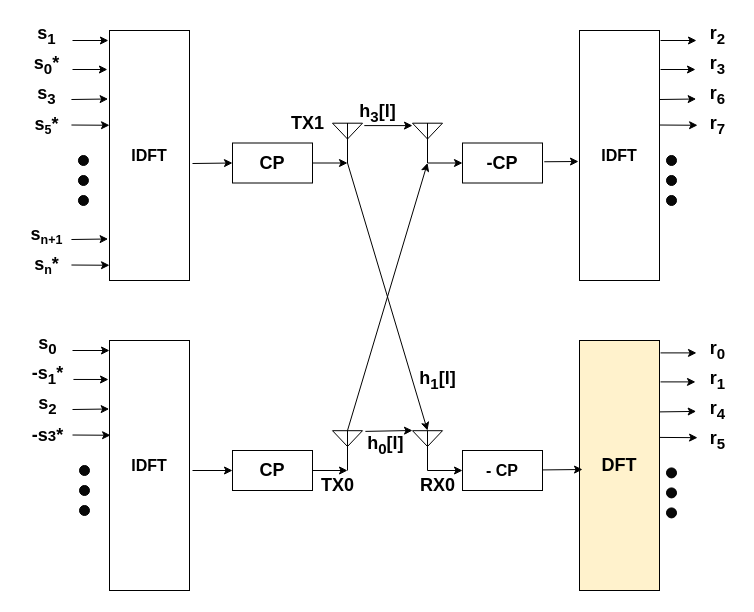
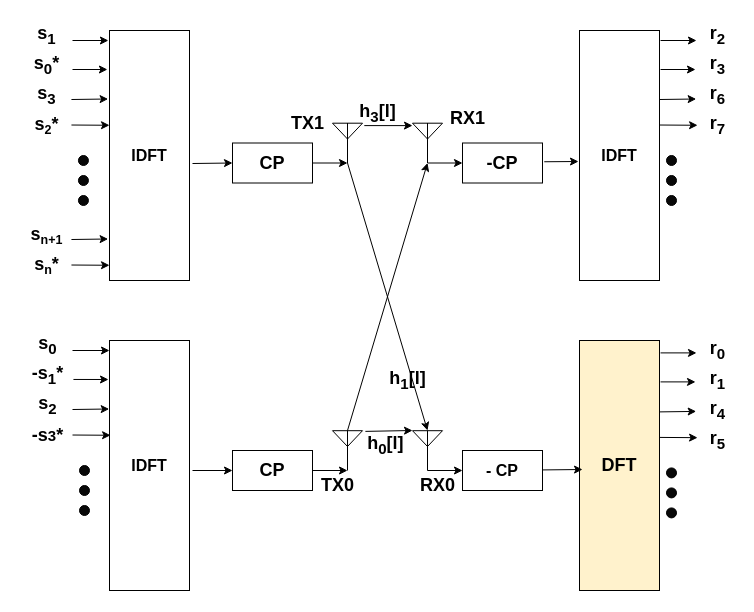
+ <mxCell id="35" value="&lt;span style=&quot;font-size: 18px&quot;&gt;&lt;b&gt;RX1&lt;/b&gt;&lt;/span&gt;" style="text;html=1;align=center;verticalAlign=middle;resizable=0;points=[];autosize=1;" parent="1" vertex="1"><mxGeometry x="442" y="107.5" width="50" height="20" as="geometry" /></mxCell>
- <mxCell id="50" value="&lt;b&gt;&lt;span style=&quot;font-size: 18px&quot;&gt;s&lt;/span&gt;&lt;span style=&quot;font-size: 15px&quot;&gt;&lt;sub&gt;5&lt;/sub&gt;&lt;/span&gt;&lt;span style=&quot;font-size: 18px&quot;&gt;*&lt;/span&gt;&lt;/b&gt;" style="text;html=1;align=center;verticalAlign=middle;resizable=0;points=[];autosize=1;" vertex="1" parent="1"><mxGeometry x="25.94" y="110" width="40" height="30" as="geometry" /></mxCell>
+ <mxCell id="50" value="&lt;b&gt;&lt;span style=&quot;font-size: 18px&quot;&gt;s&lt;/span&gt;&lt;span style=&quot;font-size: 15px&quot;&gt;&lt;sub&gt;2&lt;/sub&gt;&lt;/span&gt;&lt;span style=&quot;font-size: 18px&quot;&gt;*&lt;/span&gt;&lt;/b&gt;" style="text;html=1;align=center;verticalAlign=middle;resizable=0;points=[];autosize=1;" vertex="1" parent="1"><mxGeometry x="25.94" y="110" width="40" height="30" as="geometry" /></mxCell>
- <mxCell id="32" value="&lt;font style=&quot;font-size: 18px&quot;&gt;&lt;b&gt;h&lt;sub&gt;1&lt;/sub&gt;[l]&lt;/b&gt;&lt;/font&gt;" style="text;html=1;align=center;verticalAlign=middle;resizable=0;points=[];autosize=1;" parent="1" vertex="1"><mxGeometry x="412" y="365" width="50" height="30" as="geometry" /></mxCell>
+ <mxCell id="32" value="&lt;font style=&quot;font-size: 18px&quot;&gt;&lt;b&gt;h&lt;sub&gt;1&lt;/sub&gt;[l]&lt;/b&gt;&lt;/font&gt;" style="text;html=1;align=center;verticalAlign=middle;resizable=0;points=[];autosize=1;" parent="1" vertex="1"><mxGeometry x="382" y="365" width="50" height="30" as="geometry" /></mxCell>
